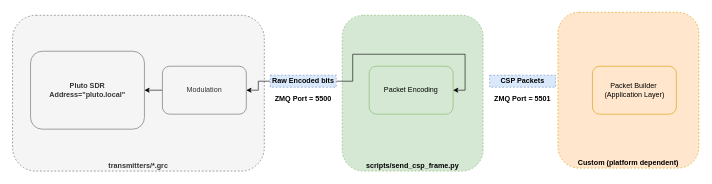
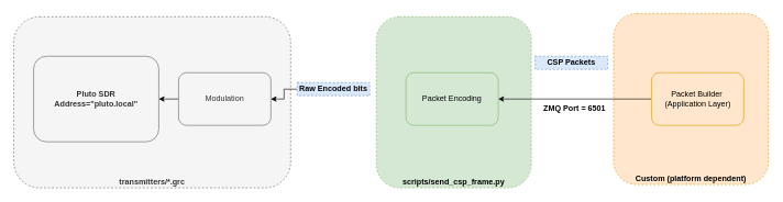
- <mxCell id="9" style="edgeStyle=orthogonalEdgeStyle;rounded=0;orthogonalLoop=1;jettySize=auto;html=1;exitX=1;exitY=0.5;exitDx=0;exitDy=0;endArrow=none;endFill=0;startArrow=classic;startFill=1;" edge="1" parent="1" source="10" target="13"><mxGeometry relative="1" as="geometry" /></mxCell>
+ <mxCell id="9" style="edgeStyle=orthogonalEdgeStyle;rounded=0;orthogonalLoop=1;jettySize=auto;html=1;exitX=1;exitY=0.5;exitDx=0;exitDy=0;entryX=0;entryY=0.5;entryDx=0;entryDy=0;endArrow=none;endFill=0;startArrow=classic;startFill=1;" edge="1" parent="1" source="10" target="11"><mxGeometry relative="1" as="geometry" /></mxCell>
- <mxCell id="15" value="CSP Packets" style="rounded=0;whiteSpace=wrap;html=1;dashed=1;fillColor=#dae8fc;strokeColor=#6c8ebf;fontStyle=1" vertex="1" parent="1"><mxGeometry x="816" y="125" width="110" height="20" as="geometry" /></mxCell>
+ <mxCell id="15" value="CSP Packets" style="rounded=0;whiteSpace=wrap;html=1;dashed=1;fillColor=#dae8fc;strokeColor=#6c8ebf;fontStyle=1" vertex="1" parent="1"><mxGeometry x="811" y="85" width="110" height="20" as="geometry" /></mxCell>
- <mxCell id="12" value="&lt;b&gt;ZMQ Port = 5500&lt;/b&gt;" style="text;html=1;strokeColor=none;fillColor=none;align=center;verticalAlign=middle;whiteSpace=wrap;rounded=0;dashed=1;" vertex="1" parent="1"><mxGeometry x="450" y="155" width="110" height="20" as="geometry" /></mxCell>
- <mxCell id="14" value="&lt;b&gt;ZMQ Port = 5501&lt;/b&gt;" style="text;html=1;strokeColor=none;fillColor=none;align=center;verticalAlign=middle;whiteSpace=wrap;rounded=0;dashed=1;" vertex="1" parent="1"><mxGeometry x="816" y="155" width="110" height="20" as="geometry" /></mxCell>
+ <mxCell id="14" value="&lt;b&gt;ZMQ Port = 6501&lt;/b&gt;" style="text;html=1;strokeColor=none;fillColor=none;align=center;verticalAlign=middle;whiteSpace=wrap;rounded=0;dashed=1;" vertex="1" parent="1"><mxGeometry x="816" y="155" width="110" height="20" as="geometry" /></mxCell>
